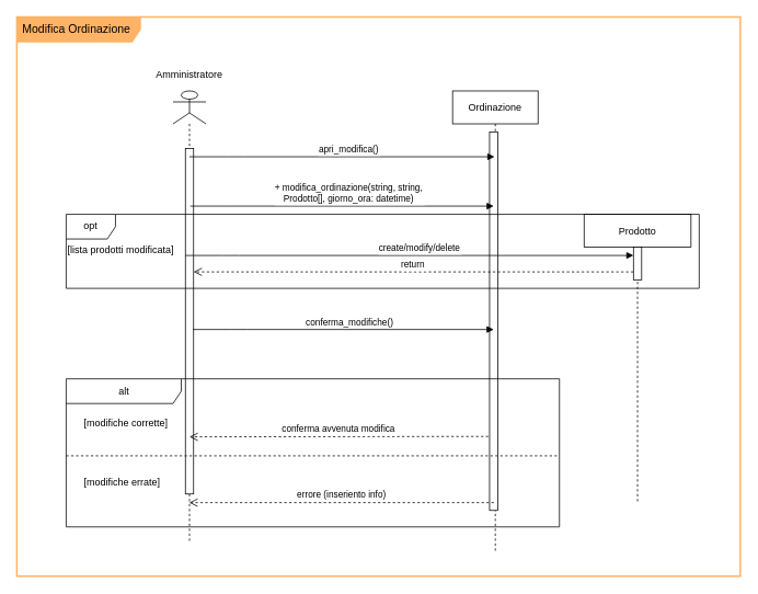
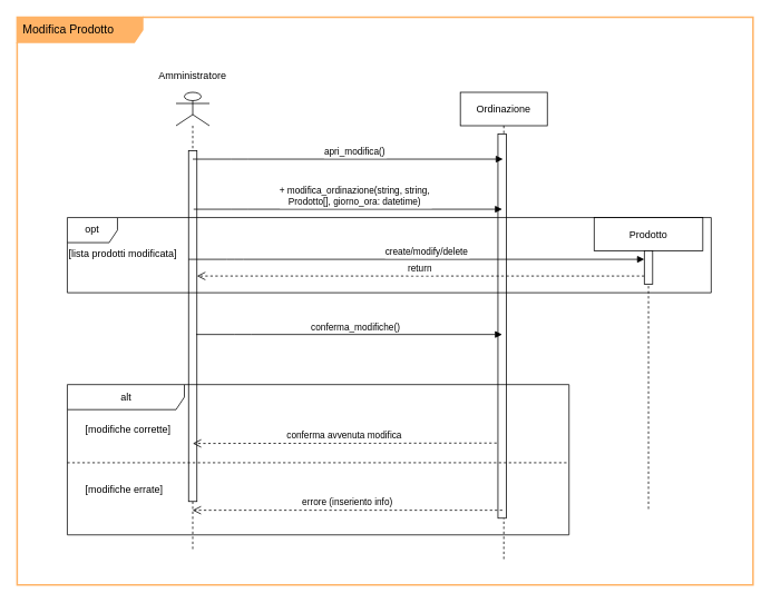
- <mxCell id="21" value="&lt;font style=&quot;font-size: 14px&quot;&gt;Modifica Ordinazione&lt;/font&gt;" style="shape=umlFrame;whiteSpace=wrap;html=1;width=150;height=30;boundedLbl=1;verticalAlign=middle;align=left;spacingLeft=5;fillColor=#FFB366;strokeColor=#FFB366;strokeWidth=2;" vertex="1" parent="1"><mxGeometry x="20" width="880" height="680" as="geometry" y="20" /></mxCell>
+ <mxCell id="21" value="&lt;font style=&quot;font-size: 14px&quot;&gt;Modifica Prodotto&lt;/font&gt;" style="shape=umlFrame;whiteSpace=wrap;html=1;width=150;height=30;boundedLbl=1;verticalAlign=middle;align=left;spacingLeft=5;fillColor=#FFB366;strokeColor=#FFB366;strokeWidth=2;" vertex="1" parent="1"><mxGeometry x="20" width="880" height="680" as="geometry" y="20" /></mxCell>
